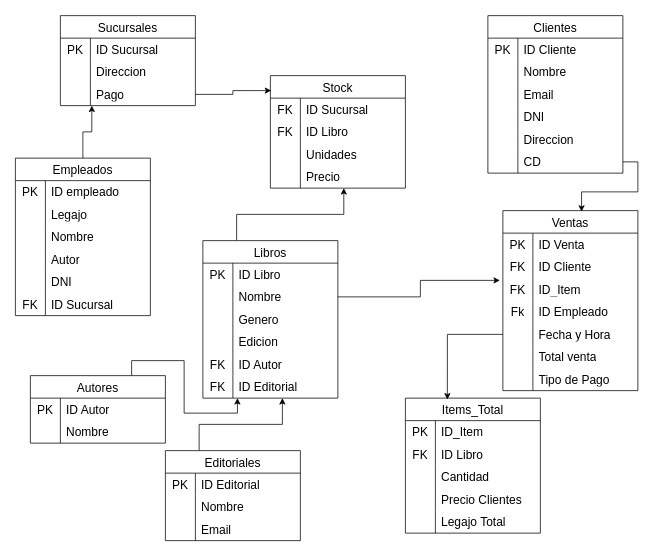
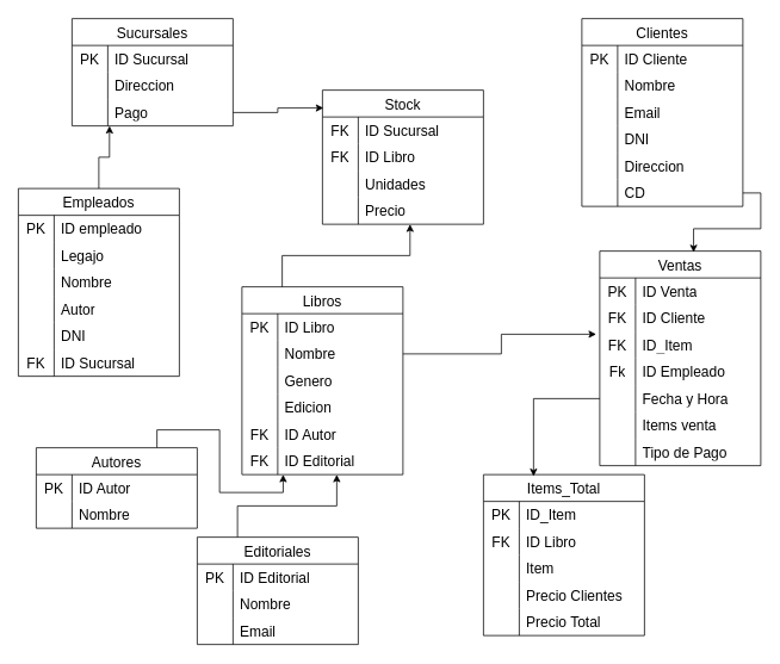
- <mxCell id="119" value="Total venta" style="shape=partialRectangle;html=1;whiteSpace=wrap;connectable=0;fillColor=none;top=0;left=0;bottom=0;right=0;align=left;spacingLeft=6;overflow=hidden;strokeColor=inherit;fontSize=16;" parent="117" vertex="1"><mxGeometry x="40" width="140" height="30" as="geometry"><mxRectangle width="140" height="30" as="alternateBounds" /></mxGeometry></mxCell>
+ <mxCell id="119" value="Items venta" style="shape=partialRectangle;html=1;whiteSpace=wrap;connectable=0;fillColor=none;top=0;left=0;bottom=0;right=0;align=left;spacingLeft=6;overflow=hidden;strokeColor=inherit;fontSize=16;" parent="117" vertex="1"><mxGeometry x="40" width="140" height="30" as="geometry"><mxRectangle width="140" height="30" as="alternateBounds" /></mxGeometry></mxCell>
- <mxCell id="137" value="Cantidad" style="shape=partialRectangle;html=1;whiteSpace=wrap;connectable=0;fillColor=none;top=0;left=0;bottom=0;right=0;align=left;spacingLeft=6;overflow=hidden;strokeColor=inherit;fontSize=16;" parent="135" vertex="1"><mxGeometry x="40" width="140" height="30" as="geometry"><mxRectangle width="140" height="30" as="alternateBounds" /></mxGeometry></mxCell>
+ <mxCell id="137" value="Item" style="shape=partialRectangle;html=1;whiteSpace=wrap;connectable=0;fillColor=none;top=0;left=0;bottom=0;right=0;align=left;spacingLeft=6;overflow=hidden;strokeColor=inherit;fontSize=16;" parent="135" vertex="1"><mxGeometry x="40" width="140" height="30" as="geometry"><mxRectangle width="140" height="30" as="alternateBounds" /></mxGeometry></mxCell>
- <mxCell id="143" value="Legajo Total" style="shape=partialRectangle;html=1;whiteSpace=wrap;connectable=0;fillColor=none;top=0;left=0;bottom=0;right=0;align=left;spacingLeft=6;overflow=hidden;strokeColor=inherit;fontSize=16;" parent="141" vertex="1"><mxGeometry x="40" width="140" height="30" as="geometry"><mxRectangle width="140" height="30" as="alternateBounds" /></mxGeometry></mxCell>
+ <mxCell id="143" value="Precio Total" style="shape=partialRectangle;html=1;whiteSpace=wrap;connectable=0;fillColor=none;top=0;left=0;bottom=0;right=0;align=left;spacingLeft=6;overflow=hidden;strokeColor=inherit;fontSize=16;" parent="141" vertex="1"><mxGeometry x="40" width="140" height="30" as="geometry"><mxRectangle width="140" height="30" as="alternateBounds" /></mxGeometry></mxCell>
